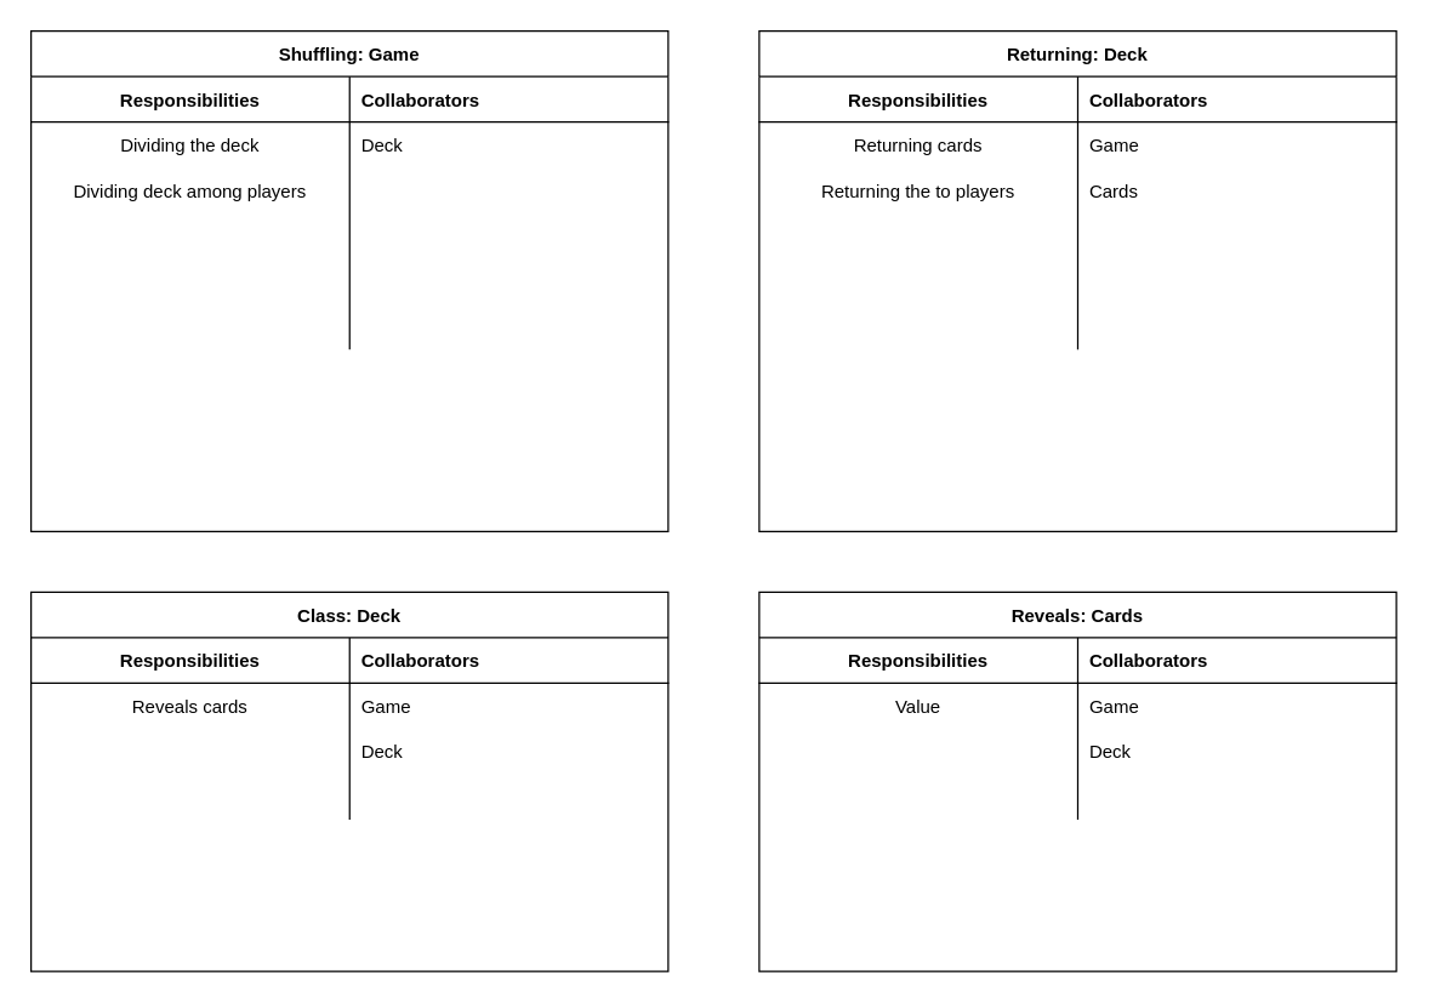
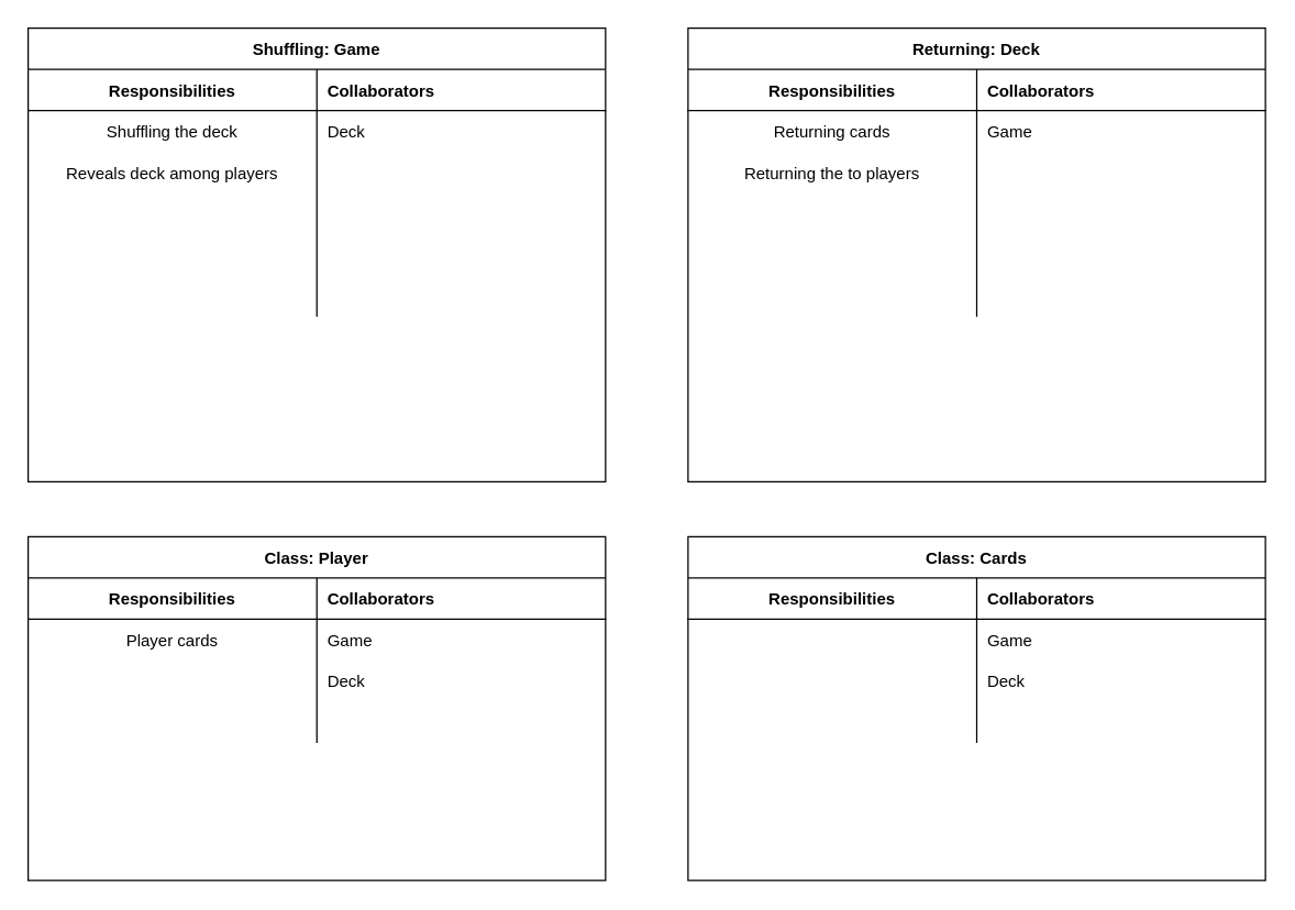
- <mxCell id="7" value="Dividing the deck" style="shape=partialRectangle;connectable=0;fillColor=none;top=0;left=0;bottom=0;right=0;editable=1;overflow=hidden;labelBackgroundColor=none;labelBorderColor=none;" parent="6" vertex="1"><mxGeometry width="210" height="30" as="geometry" /></mxCell>
+ <mxCell id="7" value="Shuffling the deck" style="shape=partialRectangle;connectable=0;fillColor=none;top=0;left=0;bottom=0;right=0;editable=1;overflow=hidden;labelBackgroundColor=none;labelBorderColor=none;" parent="6" vertex="1"><mxGeometry width="210" height="30" as="geometry" /></mxCell>
- <mxCell id="29" value="Cards" style="shape=partialRectangle;connectable=0;fillColor=none;top=0;left=0;bottom=0;right=0;align=left;spacingLeft=6;overflow=hidden;" parent="27" vertex="1"><mxGeometry x="210" width="210" height="30" as="geometry" /></mxCell>
- <mxCell id="10" value="Dividing deck among players" style="shape=partialRectangle;connectable=0;fillColor=none;top=0;left=0;bottom=0;right=0;editable=1;overflow=hidden;labelBackgroundColor=none;labelBorderColor=none;" parent="9" vertex="1"><mxGeometry width="210" height="30" as="geometry" /></mxCell>
+ <mxCell id="10" value="Reveals deck among players" style="shape=partialRectangle;connectable=0;fillColor=none;top=0;left=0;bottom=0;right=0;editable=1;overflow=hidden;labelBackgroundColor=none;labelBorderColor=none;" parent="9" vertex="1"><mxGeometry width="210" height="30" as="geometry" /></mxCell>
- <mxCell id="39" value="Class: Deck" style="shape=table;startSize=30;container=1;collapsible=1;childLayout=tableLayout;fixedRows=1;rowLines=0;fontStyle=1;align=center;resizeLast=1;rounded=0;" parent="1" vertex="1"><mxGeometry x="20" y="390" width="420" height="250" as="geometry"><mxRectangle x="70" y="160" width="110" height="30" as="alternateBounds" /></mxGeometry></mxCell>
+ <mxCell id="39" value="Class: Player" style="shape=table;startSize=30;container=1;collapsible=1;childLayout=tableLayout;fixedRows=1;rowLines=0;fontStyle=1;align=center;resizeLast=1;rounded=0;" parent="1" vertex="1"><mxGeometry x="20" y="390" width="420" height="250" as="geometry"><mxRectangle x="70" y="160" width="110" height="30" as="alternateBounds" /></mxGeometry></mxCell>
- <mxCell id="52" value="Reveals: Cards" style="shape=table;startSize=30;container=1;collapsible=1;childLayout=tableLayout;fixedRows=1;rowLines=0;fontStyle=1;align=center;resizeLast=1;rounded=0;" parent="1" vertex="1"><mxGeometry x="500" y="390" width="420" height="250" as="geometry"><mxRectangle x="70" y="160" width="110" height="30" as="alternateBounds" /></mxGeometry></mxCell>
+ <mxCell id="52" value="Class: Cards" style="shape=table;startSize=30;container=1;collapsible=1;childLayout=tableLayout;fixedRows=1;rowLines=0;fontStyle=1;align=center;resizeLast=1;rounded=0;" parent="1" vertex="1"><mxGeometry x="500" y="390" width="420" height="250" as="geometry"><mxRectangle x="70" y="160" width="110" height="30" as="alternateBounds" /></mxGeometry></mxCell>
- <mxCell id="57" value="Value" style="shape=partialRectangle;connectable=0;fillColor=none;top=0;left=0;bottom=0;right=0;editable=1;overflow=hidden;labelBackgroundColor=none;labelBorderColor=none;" parent="56" vertex="1"><mxGeometry width="210" height="30" as="geometry" /></mxCell>
- <mxCell id="44" value="Reveals cards" style="shape=partialRectangle;connectable=0;fillColor=none;top=0;left=0;bottom=0;right=0;editable=1;overflow=hidden;labelBackgroundColor=none;labelBorderColor=none;" parent="43" vertex="1"><mxGeometry width="210" height="30" as="geometry" /></mxCell>
+ <mxCell id="44" value="Player cards" style="shape=partialRectangle;connectable=0;fillColor=none;top=0;left=0;bottom=0;right=0;editable=1;overflow=hidden;labelBackgroundColor=none;labelBorderColor=none;" parent="43" vertex="1"><mxGeometry width="210" height="30" as="geometry" /></mxCell>
